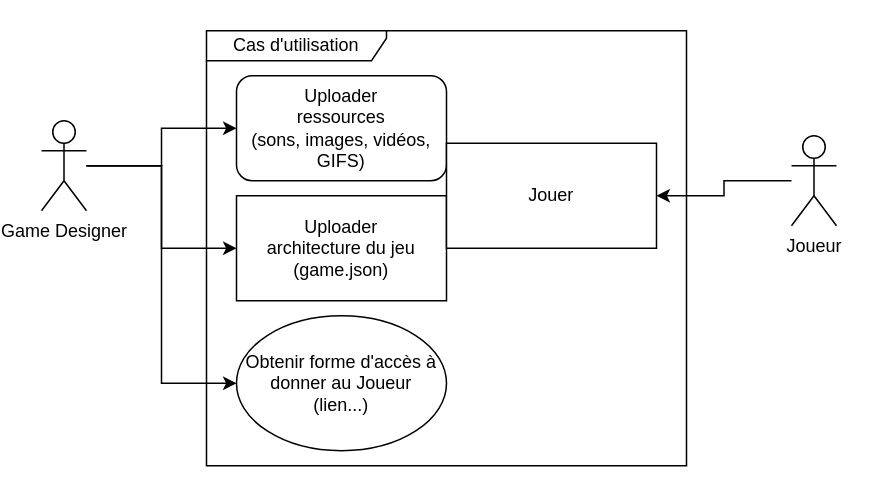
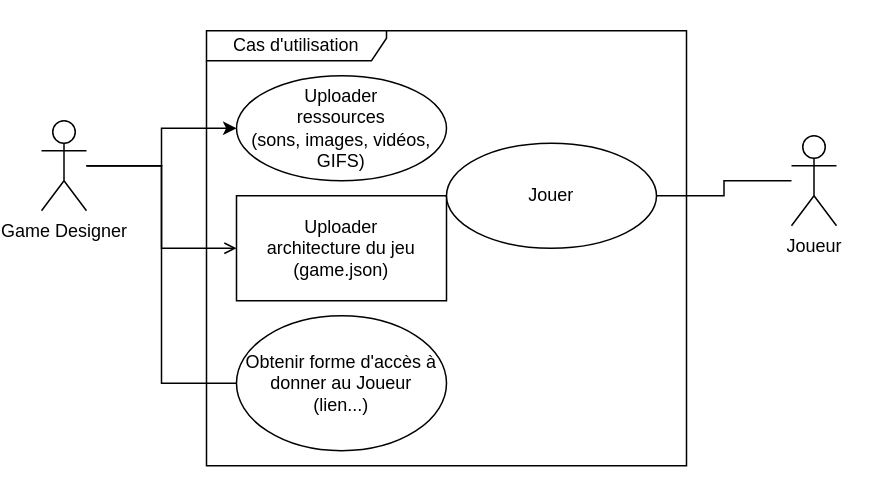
- <mxCell id="9" value="&lt;div&gt;Uploader&lt;/div&gt;&lt;div&gt;ressources&lt;/div&gt;&lt;div&gt;(sons, images, vidéos, GIFS)&lt;br&gt;&lt;/div&gt;" style="whiteSpace=wrap;html=1;rounded=1;" vertex="1" parent="1"><mxGeometry x="150" y="50" width="140" height="70" as="geometry" /></mxCell>
+ <mxCell id="9" value="&lt;div&gt;Uploader&lt;/div&gt;&lt;div&gt;ressources&lt;/div&gt;&lt;div&gt;(sons, images, vidéos, GIFS)&lt;br&gt;&lt;/div&gt;" style="ellipse;whiteSpace=wrap;html=1;" vertex="1" parent="1"><mxGeometry x="150" y="50" width="140" height="70" as="geometry" /></mxCell>
- <mxCell id="11" value="&lt;div&gt;Jouer&lt;/div&gt;" style="whiteSpace=wrap;html=1;rounded=0;" vertex="1" parent="1"><mxGeometry x="290" y="95" width="140" height="70" as="geometry" /></mxCell>
+ <mxCell id="11" value="&lt;div&gt;Jouer&lt;/div&gt;" style="ellipse;whiteSpace=wrap;html=1;" vertex="1" parent="1"><mxGeometry x="290" y="95" width="140" height="70" as="geometry" /></mxCell>
- <mxCell id="7" style="edgeStyle=orthogonalEdgeStyle;rounded=0;orthogonalLoop=1;jettySize=auto;html=1;" edge="1" parent="1" source="8" target="11"><mxGeometry relative="1" as="geometry" /></mxCell>
+ <mxCell id="7" style="edgeStyle=orthogonalEdgeStyle;rounded=0;orthogonalLoop=1;jettySize=auto;html=1;endArrow=none;" edge="1" parent="1" source="8" target="11"><mxGeometry relative="1" as="geometry" /></mxCell>
- <mxCell id="4" style="edgeStyle=orthogonalEdgeStyle;rounded=0;orthogonalLoop=1;jettySize=auto;html=1;" edge="1" parent="1" source="6" target="10"><mxGeometry relative="1" as="geometry" /></mxCell>
+ <mxCell id="4" style="edgeStyle=orthogonalEdgeStyle;rounded=0;orthogonalLoop=1;jettySize=auto;html=1;endArrow=open;" edge="1" parent="1" source="6" target="10"><mxGeometry relative="1" as="geometry" /></mxCell>
- <mxCell id="3" style="edgeStyle=orthogonalEdgeStyle;rounded=0;orthogonalLoop=1;jettySize=auto;html=1;entryX=0;entryY=0.5;entryDx=0;entryDy=0;" edge="1" parent="1" source="6" target="12"><mxGeometry relative="1" as="geometry" /></mxCell>
+ <mxCell id="3" style="edgeStyle=orthogonalEdgeStyle;rounded=0;orthogonalLoop=1;jettySize=auto;html=1;entryX=0;entryY=0.5;entryDx=0;entryDy=0;endArrow=none;" edge="1" parent="1" source="6" target="12"><mxGeometry relative="1" as="geometry" /></mxCell>
